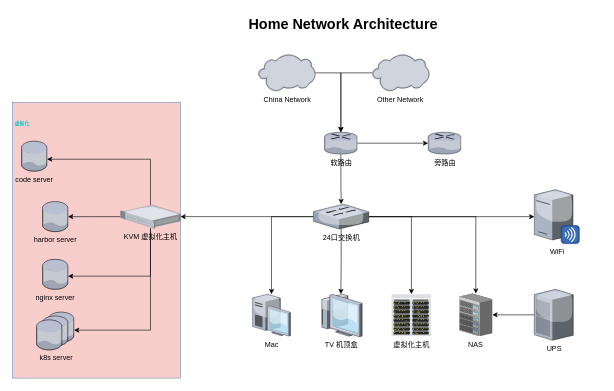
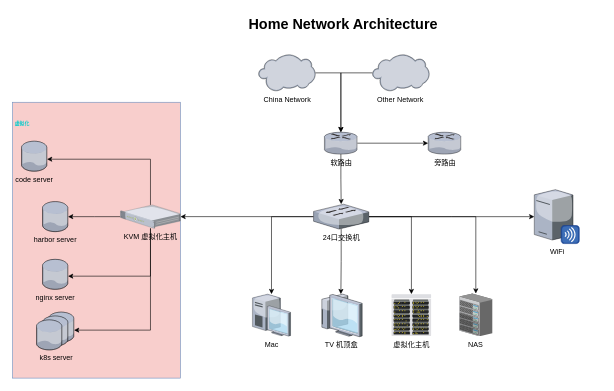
- <mxCell id="28" style="edgeStyle=orthogonalEdgeStyle;rounded=0;orthogonalLoop=1;jettySize=auto;html=1;" parent="1" source="29" target="27" edge="1"><mxGeometry relative="1" as="geometry" /></mxCell>
- <mxCell id="29" value="UPS" style="verticalLabelPosition=bottom;sketch=0;aspect=fixed;html=1;verticalAlign=top;strokeColor=none;align=center;outlineConnect=0;shape=mxgraph.citrix.pbx_server;" parent="1" vertex="1"><mxGeometry x="890" y="481.99" width="65" height="85" as="geometry" /></mxCell>
